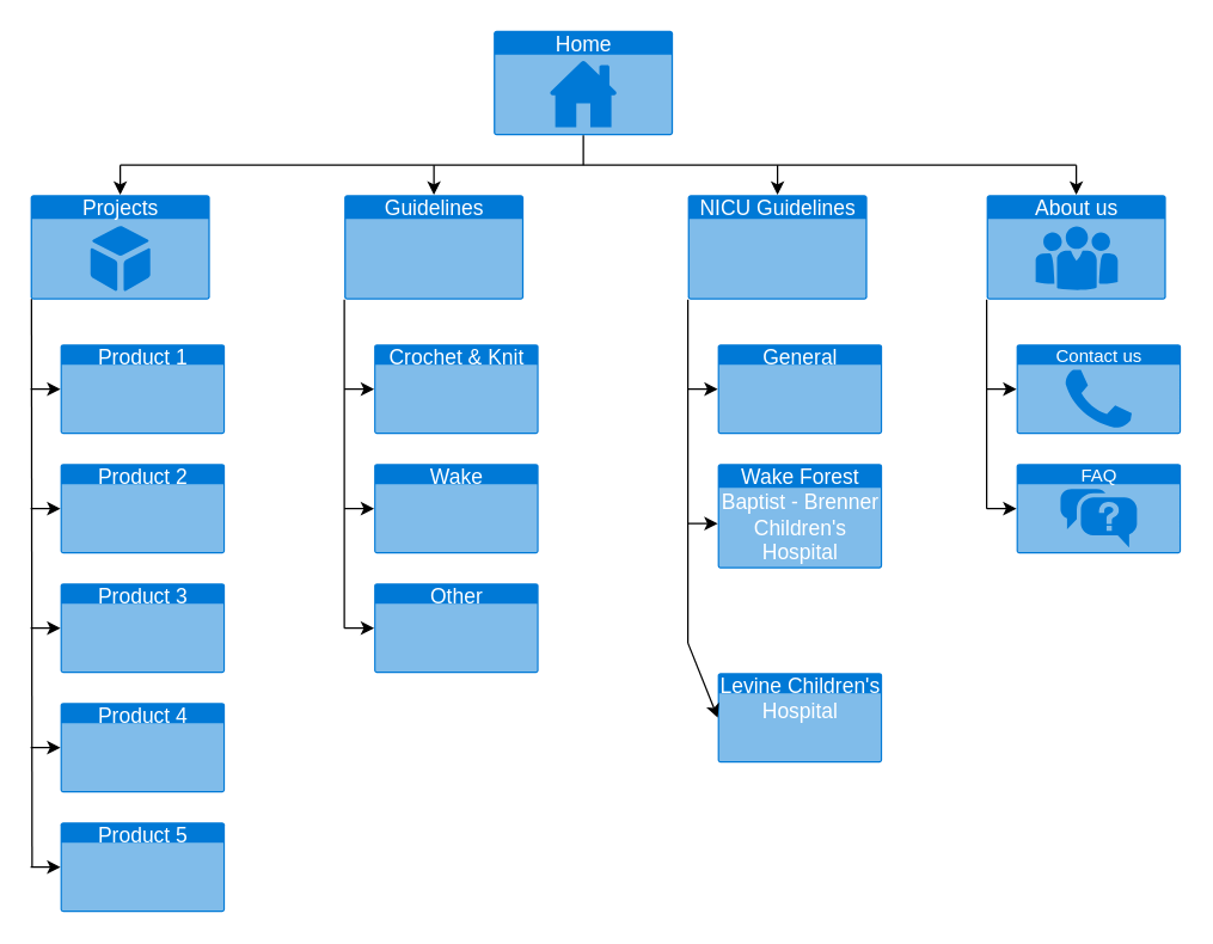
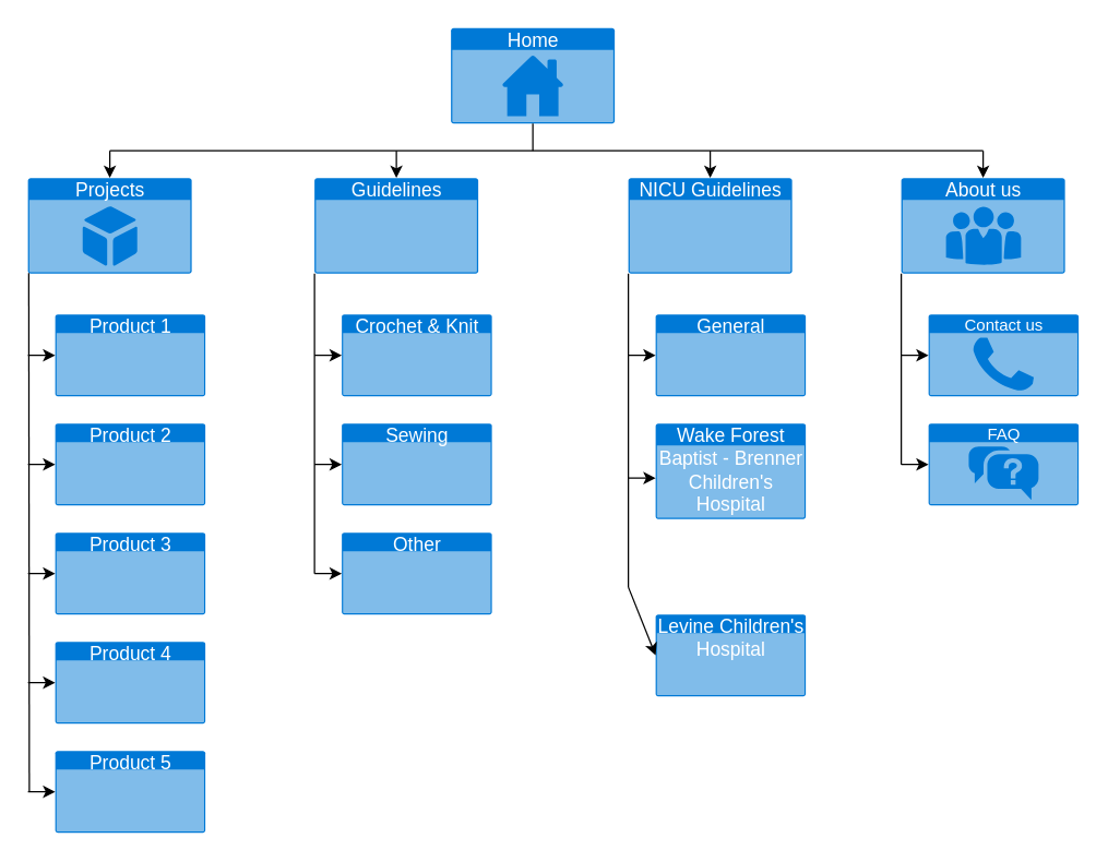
- <mxCell id="18" value="Wake" style="html=1;strokeColor=none;fillColor=#0079D6;labelPosition=center;verticalLabelPosition=middle;verticalAlign=top;align=center;fontSize=14;outlineConnect=0;spacingTop=-6;fontColor=#FFFFFF;sketch=0;shape=mxgraph.sitemap.page;" vertex="1" parent="1"><mxGeometry x="250" y="310" width="110" height="60" as="geometry" /></mxCell>
+ <mxCell id="18" value="Sewing" style="html=1;strokeColor=none;fillColor=#0079D6;labelPosition=center;verticalLabelPosition=middle;verticalAlign=top;align=center;fontSize=14;outlineConnect=0;spacingTop=-6;fontColor=#FFFFFF;sketch=0;shape=mxgraph.sitemap.page;" vertex="1" parent="1"><mxGeometry x="250" y="310" width="110" height="60" as="geometry" /></mxCell>
